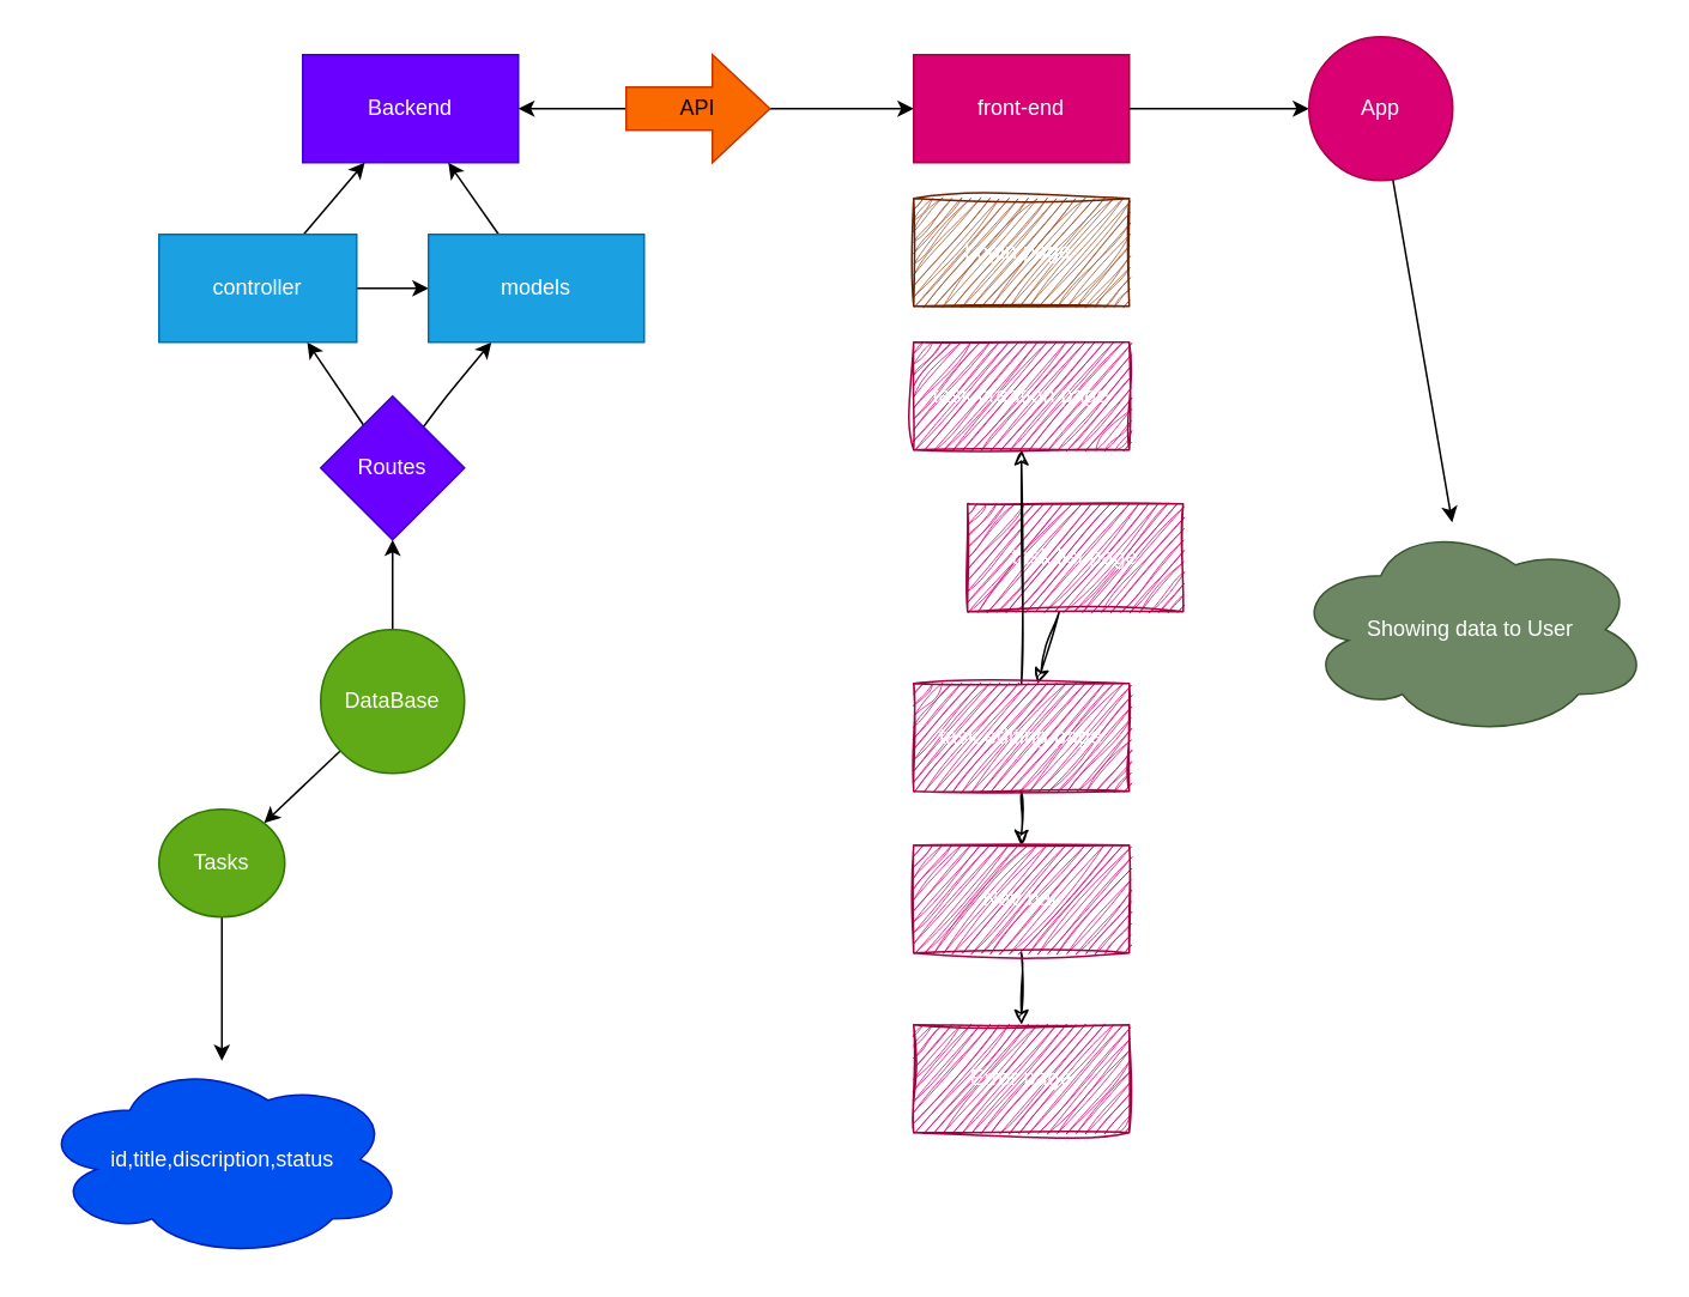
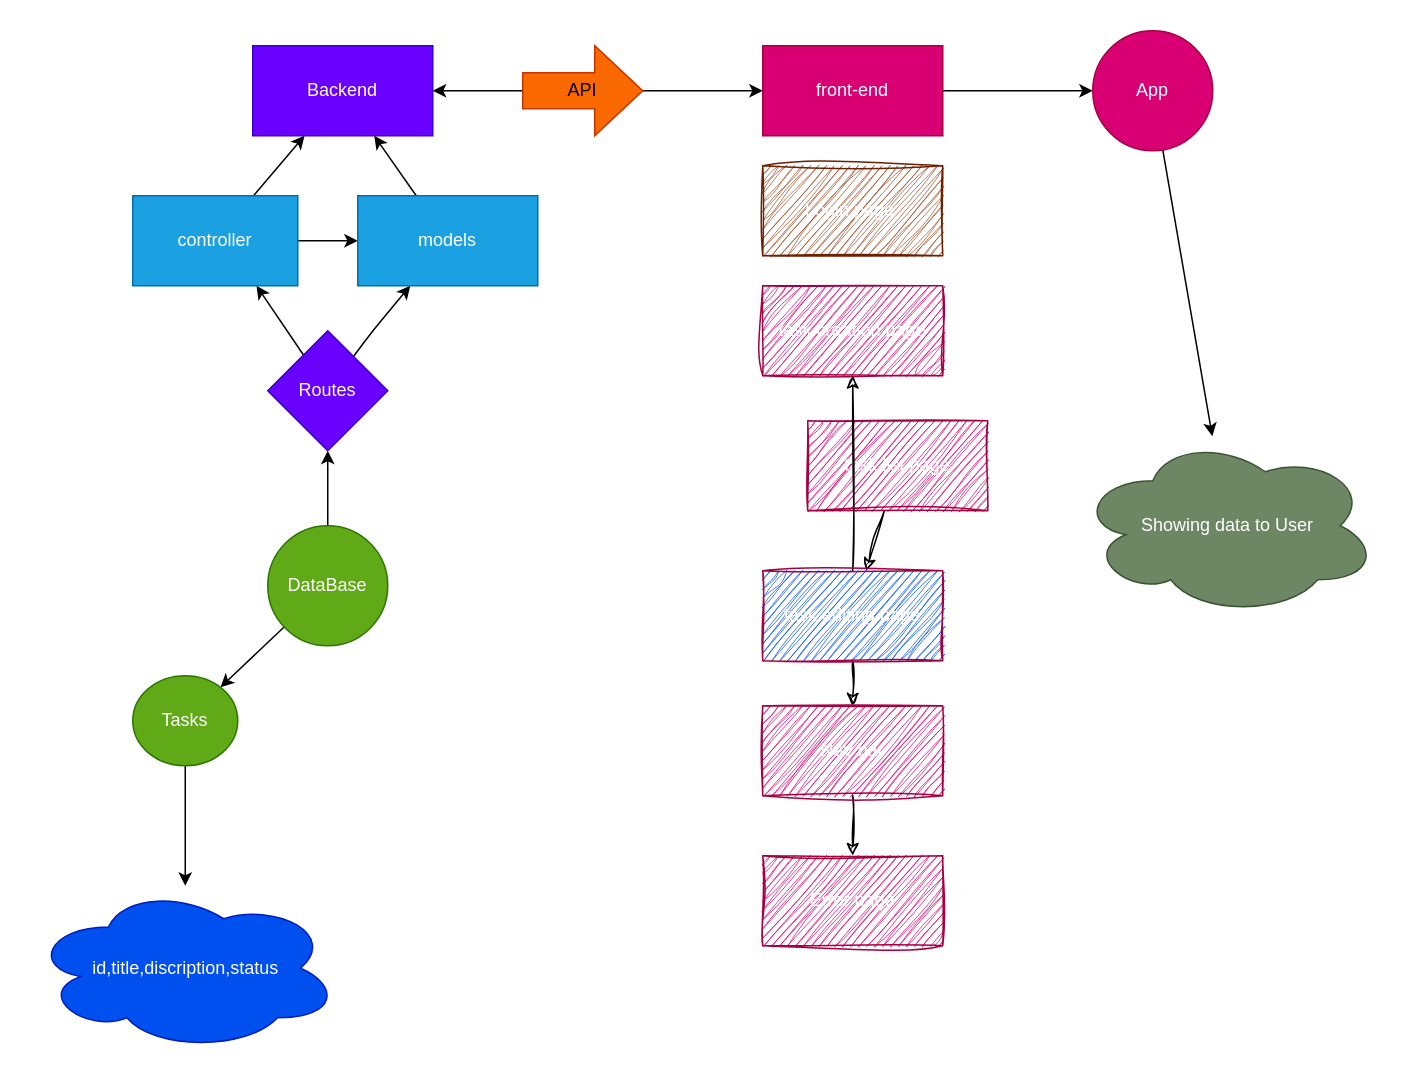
- <mxCell id="30" value="task editing page" style="whiteSpace=wrap;html=1;fillColor=#d80073;strokeColor=#A50040;fontColor=#ffffff;sketch=1;curveFitting=1;jiggle=2;" vertex="1" parent="1"><mxGeometry x="508" y="380" width="120" height="60" as="geometry" /></mxCell>
+ <mxCell id="30" value="task editing page" style="whiteSpace=wrap;html=1;fillColor=#0050ef;strokeColor=#A50040;fontColor=#ffffff;sketch=1;curveFitting=1;jiggle=2;" vertex="1" parent="1"><mxGeometry x="508" y="380" width="120" height="60" as="geometry" /></mxCell>
